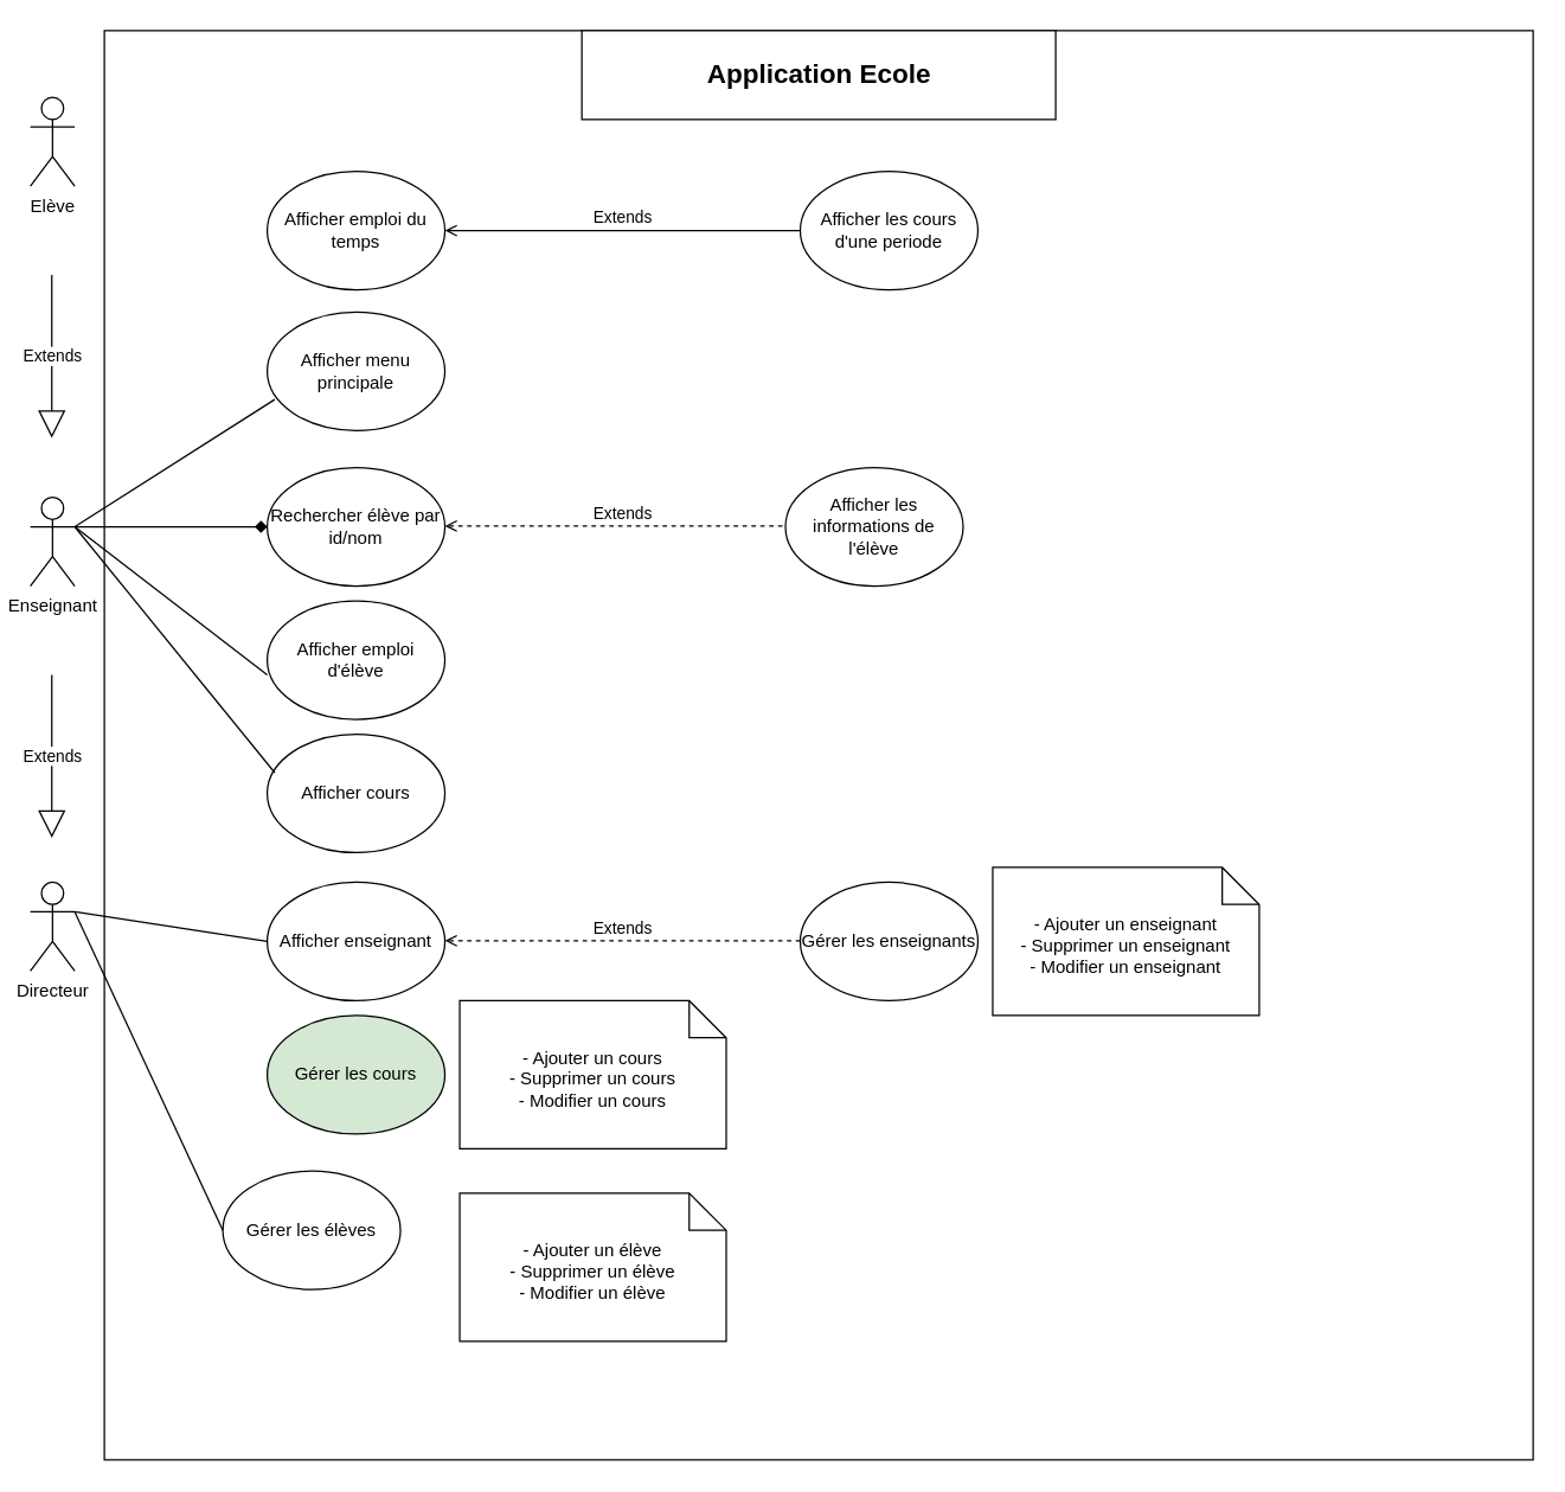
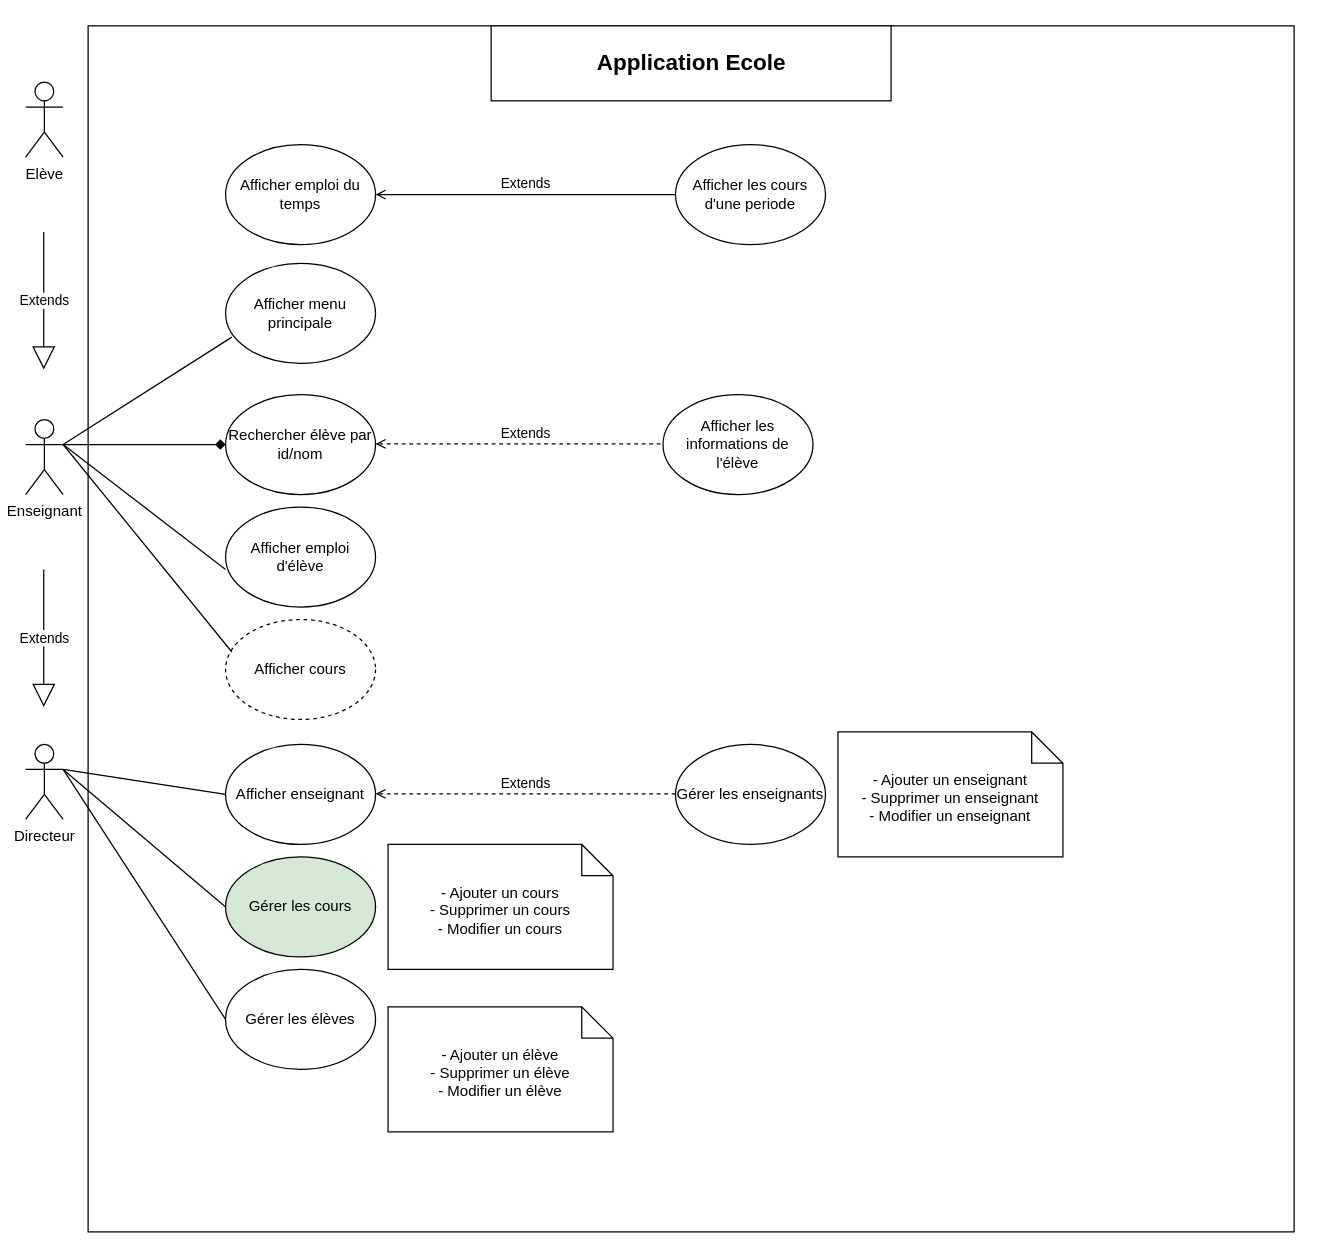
- <mxCell id="12" value="Afficher cours" style="ellipse;whiteSpace=wrap;html=1;" parent="1" vertex="1"><mxGeometry x="180" y="495" width="120" height="80" as="geometry" /></mxCell>
+ <mxCell id="12" value="Afficher cours" style="ellipse;whiteSpace=wrap;html=1;dashed=1;" parent="1" vertex="1"><mxGeometry x="180" y="495" width="120" height="80" as="geometry" /></mxCell>
+ <mxCell id="32" value="" style="endArrow=none;html=1;rounded=0;exitX=1;exitY=0.333;exitDx=0;exitDy=0;exitPerimeter=0;entryX=0;entryY=0.5;entryDx=0;entryDy=0;" parent="1" source="5" target="13" edge="1"><mxGeometry width="50" height="50" relative="1" as="geometry"><mxPoint x="60" y="565" as="sourcePoint" /><mxPoint x="190" y="645" as="targetPoint" /><Array as="points" /></mxGeometry></mxCell>
- <mxCell id="30" value="Gérer les élèves" style="ellipse;whiteSpace=wrap;html=1;" parent="1" vertex="1"><mxGeometry x="150" y="790" width="120" height="80" as="geometry" /></mxCell>
+ <mxCell id="30" value="Gérer les élèves" style="ellipse;whiteSpace=wrap;html=1;" parent="1" vertex="1"><mxGeometry x="180" y="775" width="120" height="80" as="geometry" /></mxCell>
